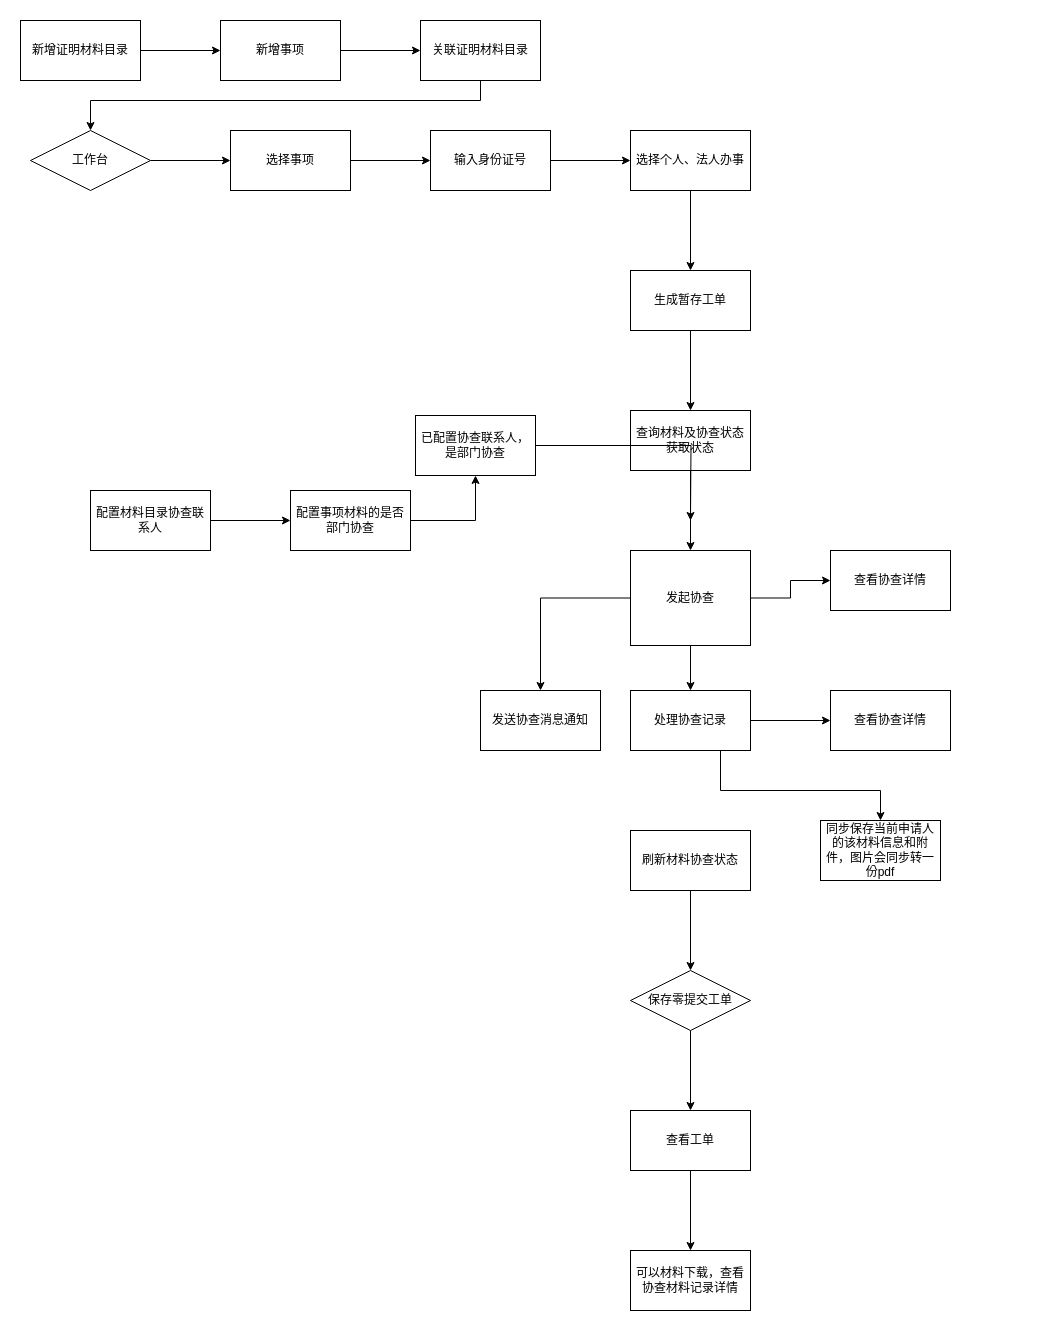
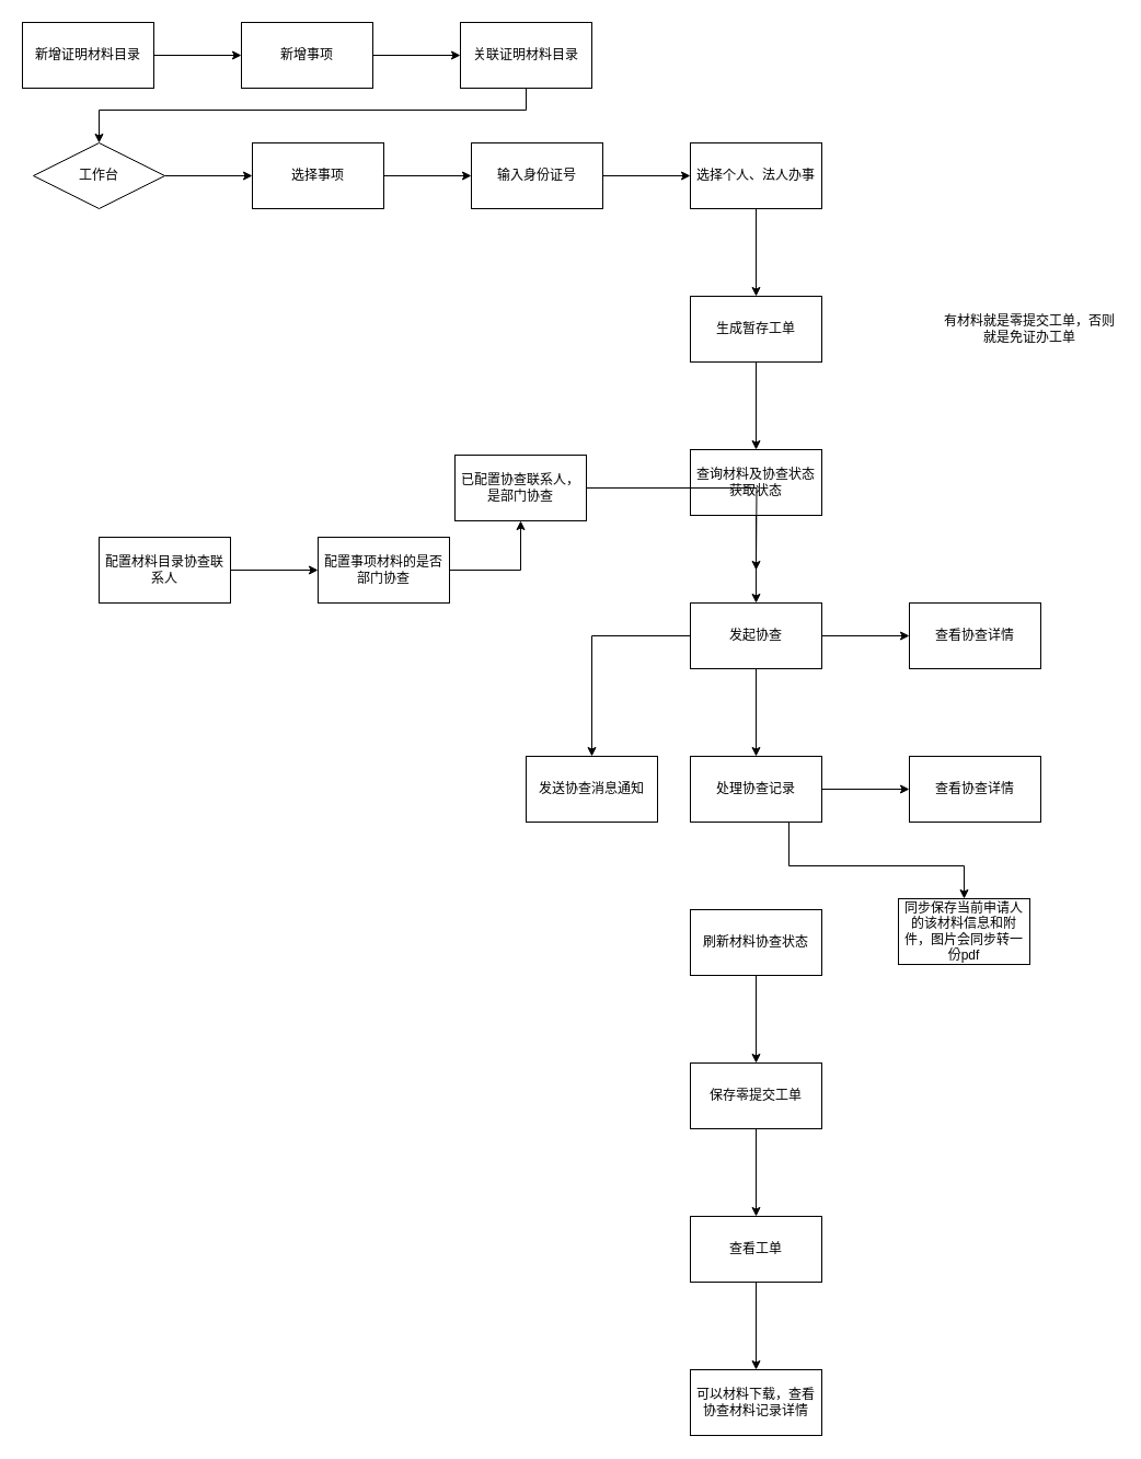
+ <mxCell id="28" value="有材料就是零提交工单，否则就是免证办工单" style="text;html=1;strokeColor=none;fillColor=none;align=center;verticalAlign=middle;whiteSpace=wrap;rounded=0;" vertex="1" parent="1"><mxGeometry x="860" y="265" width="160" height="70" as="geometry" /></mxCell>
- <mxCell id="17" value="发起协查" style="whiteSpace=wrap;html=1;rounded=0;" vertex="1" parent="1"><mxGeometry x="630" y="550" width="120" height="95" as="geometry" /></mxCell>
+ <mxCell id="17" value="发起协查" style="whiteSpace=wrap;html=1;rounded=0;" vertex="1" parent="1"><mxGeometry x="630" y="550" width="120" height="60" as="geometry" /></mxCell>
- <mxCell id="27" value="保存零提交工单" style="rhombus;whiteSpace=wrap;html=1;" vertex="1" parent="1"><mxGeometry x="630" y="970" width="120" height="60" as="geometry" /></mxCell>
+ <mxCell id="27" value="保存零提交工单" style="whiteSpace=wrap;html=1;rounded=0;" vertex="1" parent="1"><mxGeometry x="630" y="970" width="120" height="60" as="geometry" /></mxCell>
